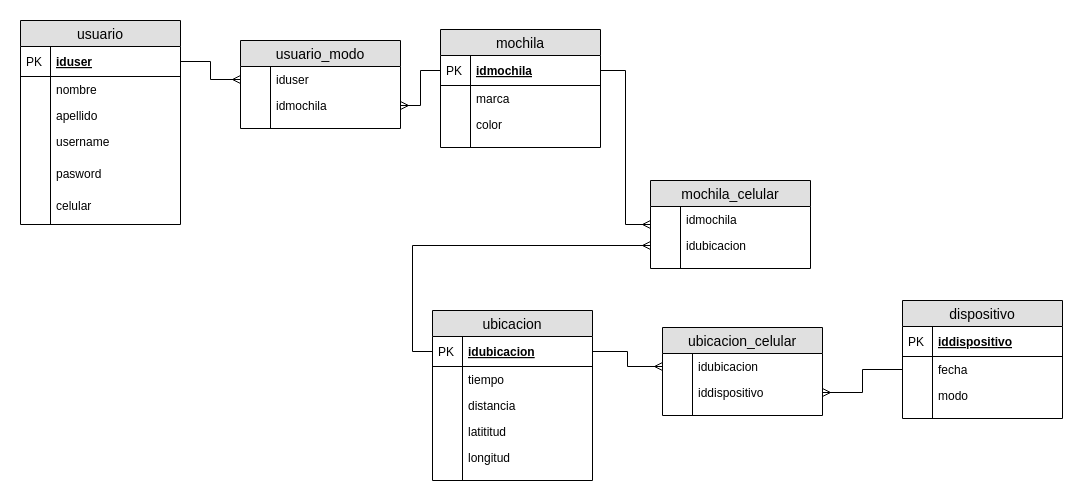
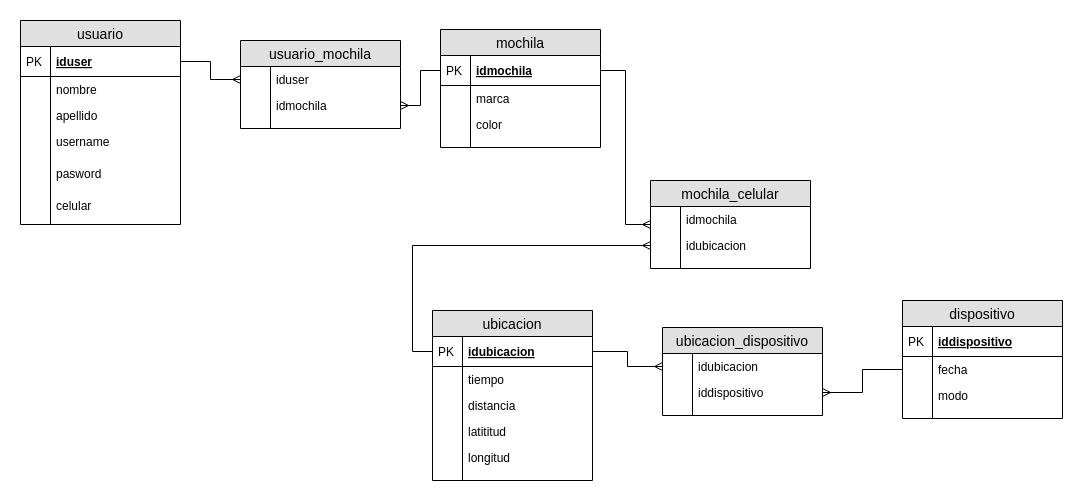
- <mxCell id="46" value="usuario_modo" style="swimlane;fontStyle=0;childLayout=stackLayout;horizontal=1;startSize=26;fillColor=#e0e0e0;horizontalStack=0;resizeParent=1;resizeParentMax=0;resizeLast=0;collapsible=1;marginBottom=0;swimlaneFillColor=#ffffff;align=center;fontSize=14;" vertex="1" parent="1"><mxGeometry x="240" y="40" width="160" height="88" as="geometry" /></mxCell>
+ <mxCell id="46" value="usuario_mochila" style="swimlane;fontStyle=0;childLayout=stackLayout;horizontal=1;startSize=26;fillColor=#e0e0e0;horizontalStack=0;resizeParent=1;resizeParentMax=0;resizeLast=0;collapsible=1;marginBottom=0;swimlaneFillColor=#ffffff;align=center;fontSize=14;" vertex="1" parent="1"><mxGeometry x="240" y="40" width="160" height="88" as="geometry" /></mxCell>
- <mxCell id="55" value="ubicacion_celular" style="swimlane;fontStyle=0;childLayout=stackLayout;horizontal=1;startSize=26;fillColor=#e0e0e0;horizontalStack=0;resizeParent=1;resizeParentMax=0;resizeLast=0;collapsible=1;marginBottom=0;swimlaneFillColor=#ffffff;align=center;fontSize=14;" vertex="1" parent="1"><mxGeometry x="662" y="327" width="160" height="88" as="geometry" /></mxCell>
+ <mxCell id="55" value="ubicacion_dispositivo" style="swimlane;fontStyle=0;childLayout=stackLayout;horizontal=1;startSize=26;fillColor=#e0e0e0;horizontalStack=0;resizeParent=1;resizeParentMax=0;resizeLast=0;collapsible=1;marginBottom=0;swimlaneFillColor=#ffffff;align=center;fontSize=14;" vertex="1" parent="1"><mxGeometry x="662" y="327" width="160" height="88" as="geometry" /></mxCell>
